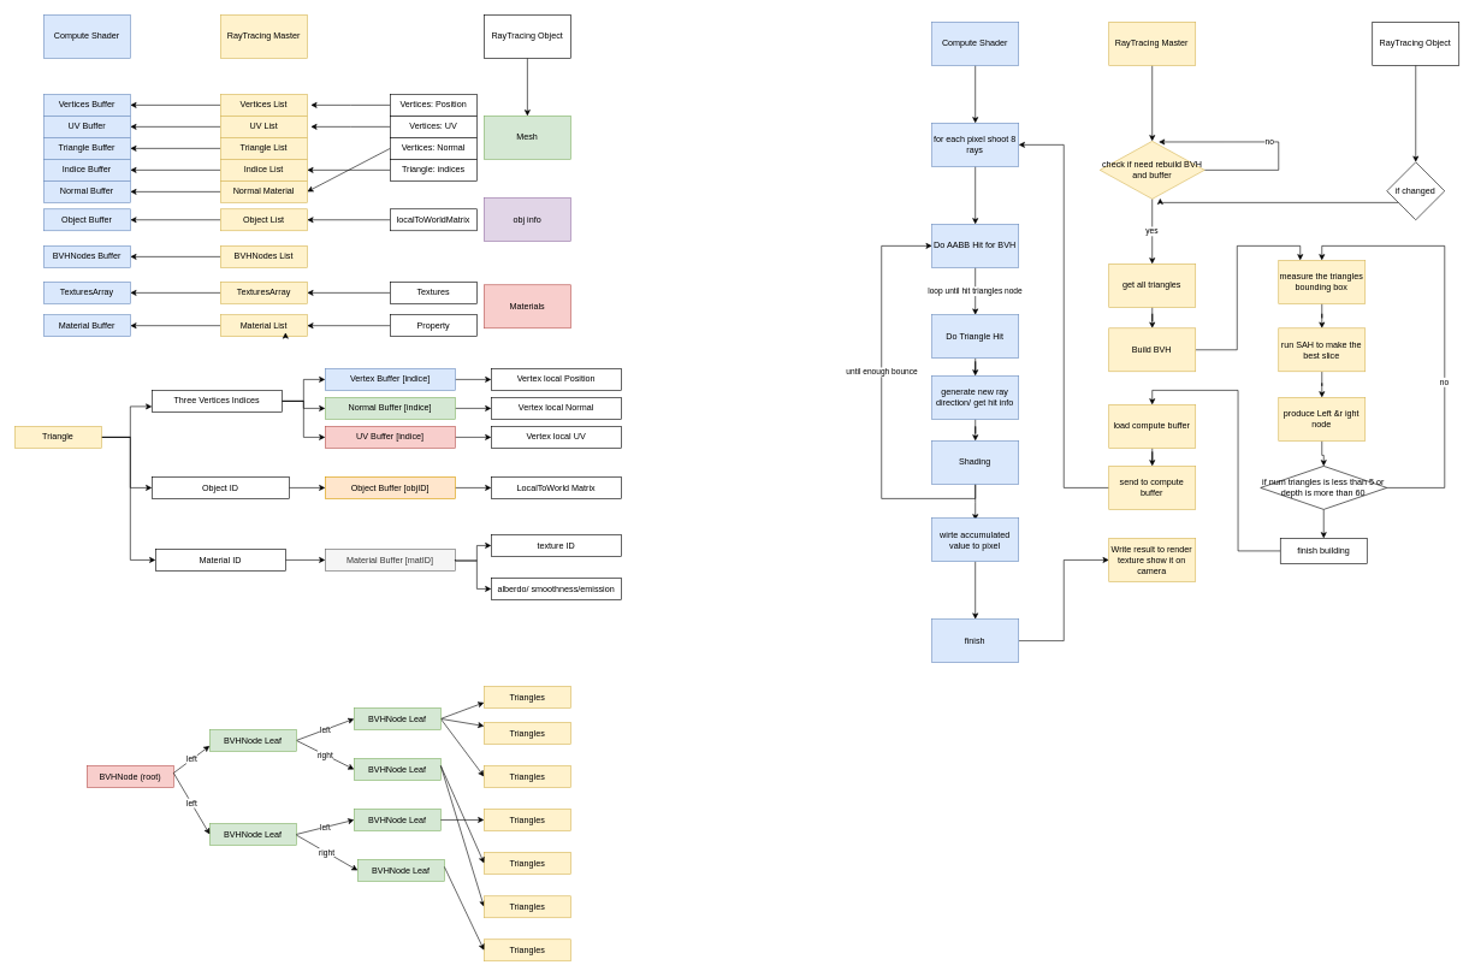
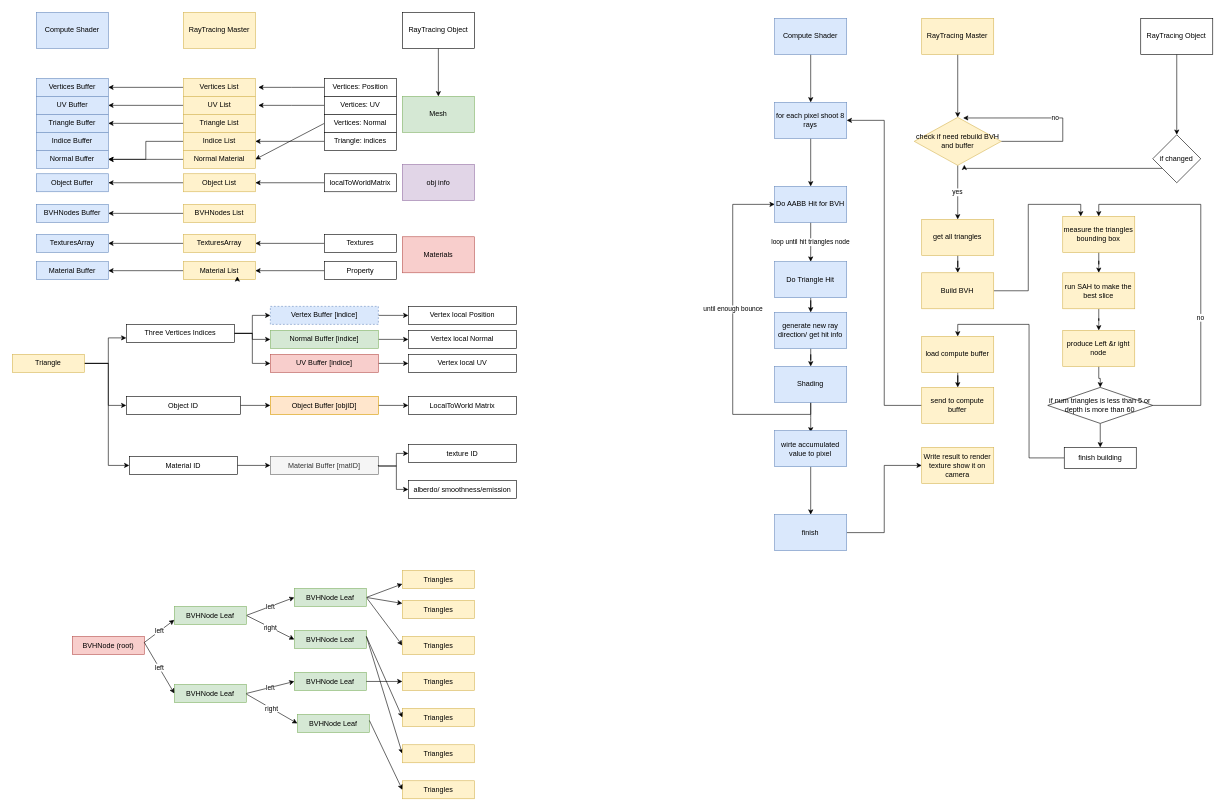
- <mxCell id="35" style="edgeStyle=orthogonalEdgeStyle;rounded=0;orthogonalLoop=1;jettySize=auto;html=1;" edge="1" parent="1" source="36" target="45"><mxGeometry relative="1" as="geometry" /></mxCell>
+ <mxCell id="35" style="edgeStyle=orthogonalEdgeStyle;rounded=0;orthogonalLoop=1;jettySize=auto;html=1;" edge="1" parent="1" source="36" target="49"><mxGeometry relative="1" as="geometry" /></mxCell>
- <mxCell id="62" value="Vertex Buffer [indice]" style="whiteSpace=wrap;html=1;rounded=0;fillColor=#dae8fc;strokeColor=#6c8ebf;" vertex="1" parent="1"><mxGeometry x="450" y="510" width="180" height="30" as="geometry" /></mxCell>
+ <mxCell id="62" value="Vertex Buffer [indice]" style="whiteSpace=wrap;html=1;rounded=0;fillColor=#dae8fc;strokeColor=#6c8ebf;dashed=1;" vertex="1" parent="1"><mxGeometry x="450" y="510" width="180" height="30" as="geometry" /></mxCell>
